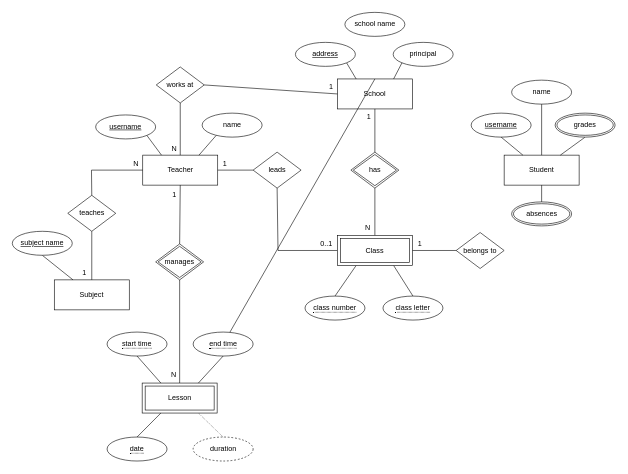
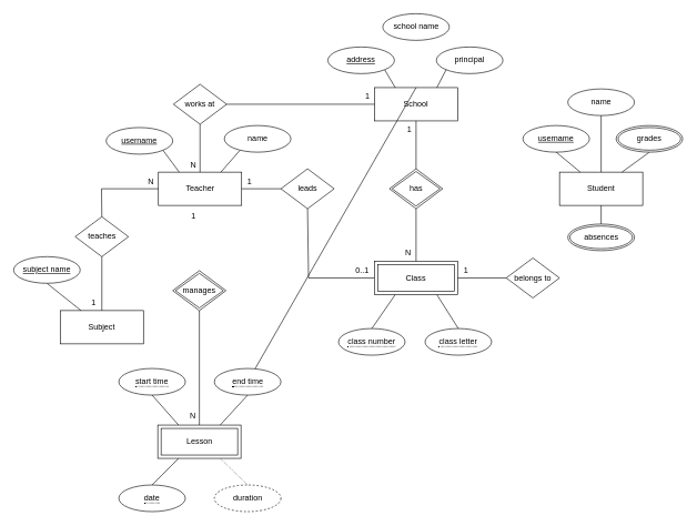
- <mxCell id="47" value="works at" style="shape=rhombus;perimeter=rhombusPerimeter;whiteSpace=wrap;html=1;align=center;" parent="1" vertex="1"><mxGeometry x="260" y="111" width="80" height="60" as="geometry" /></mxCell>
+ <mxCell id="47" value="works at" style="shape=rhombus;perimeter=rhombusPerimeter;whiteSpace=wrap;html=1;align=center;" parent="1" vertex="1"><mxGeometry x="260" y="126" width="80" height="60" as="geometry" /></mxCell>
- <mxCell id="56" value="" style="endArrow=none;html=1;rounded=0;entryX=0.5;entryY=1;entryDx=0;entryDy=0;exitX=0.5;exitY=0;exitDx=0;exitDy=0;" parent="1" source="63" target="3" edge="1"><mxGeometry relative="1" as="geometry"><mxPoint x="318" y="393" as="sourcePoint" /><mxPoint x="337" y="336" as="targetPoint" /></mxGeometry></mxCell>
